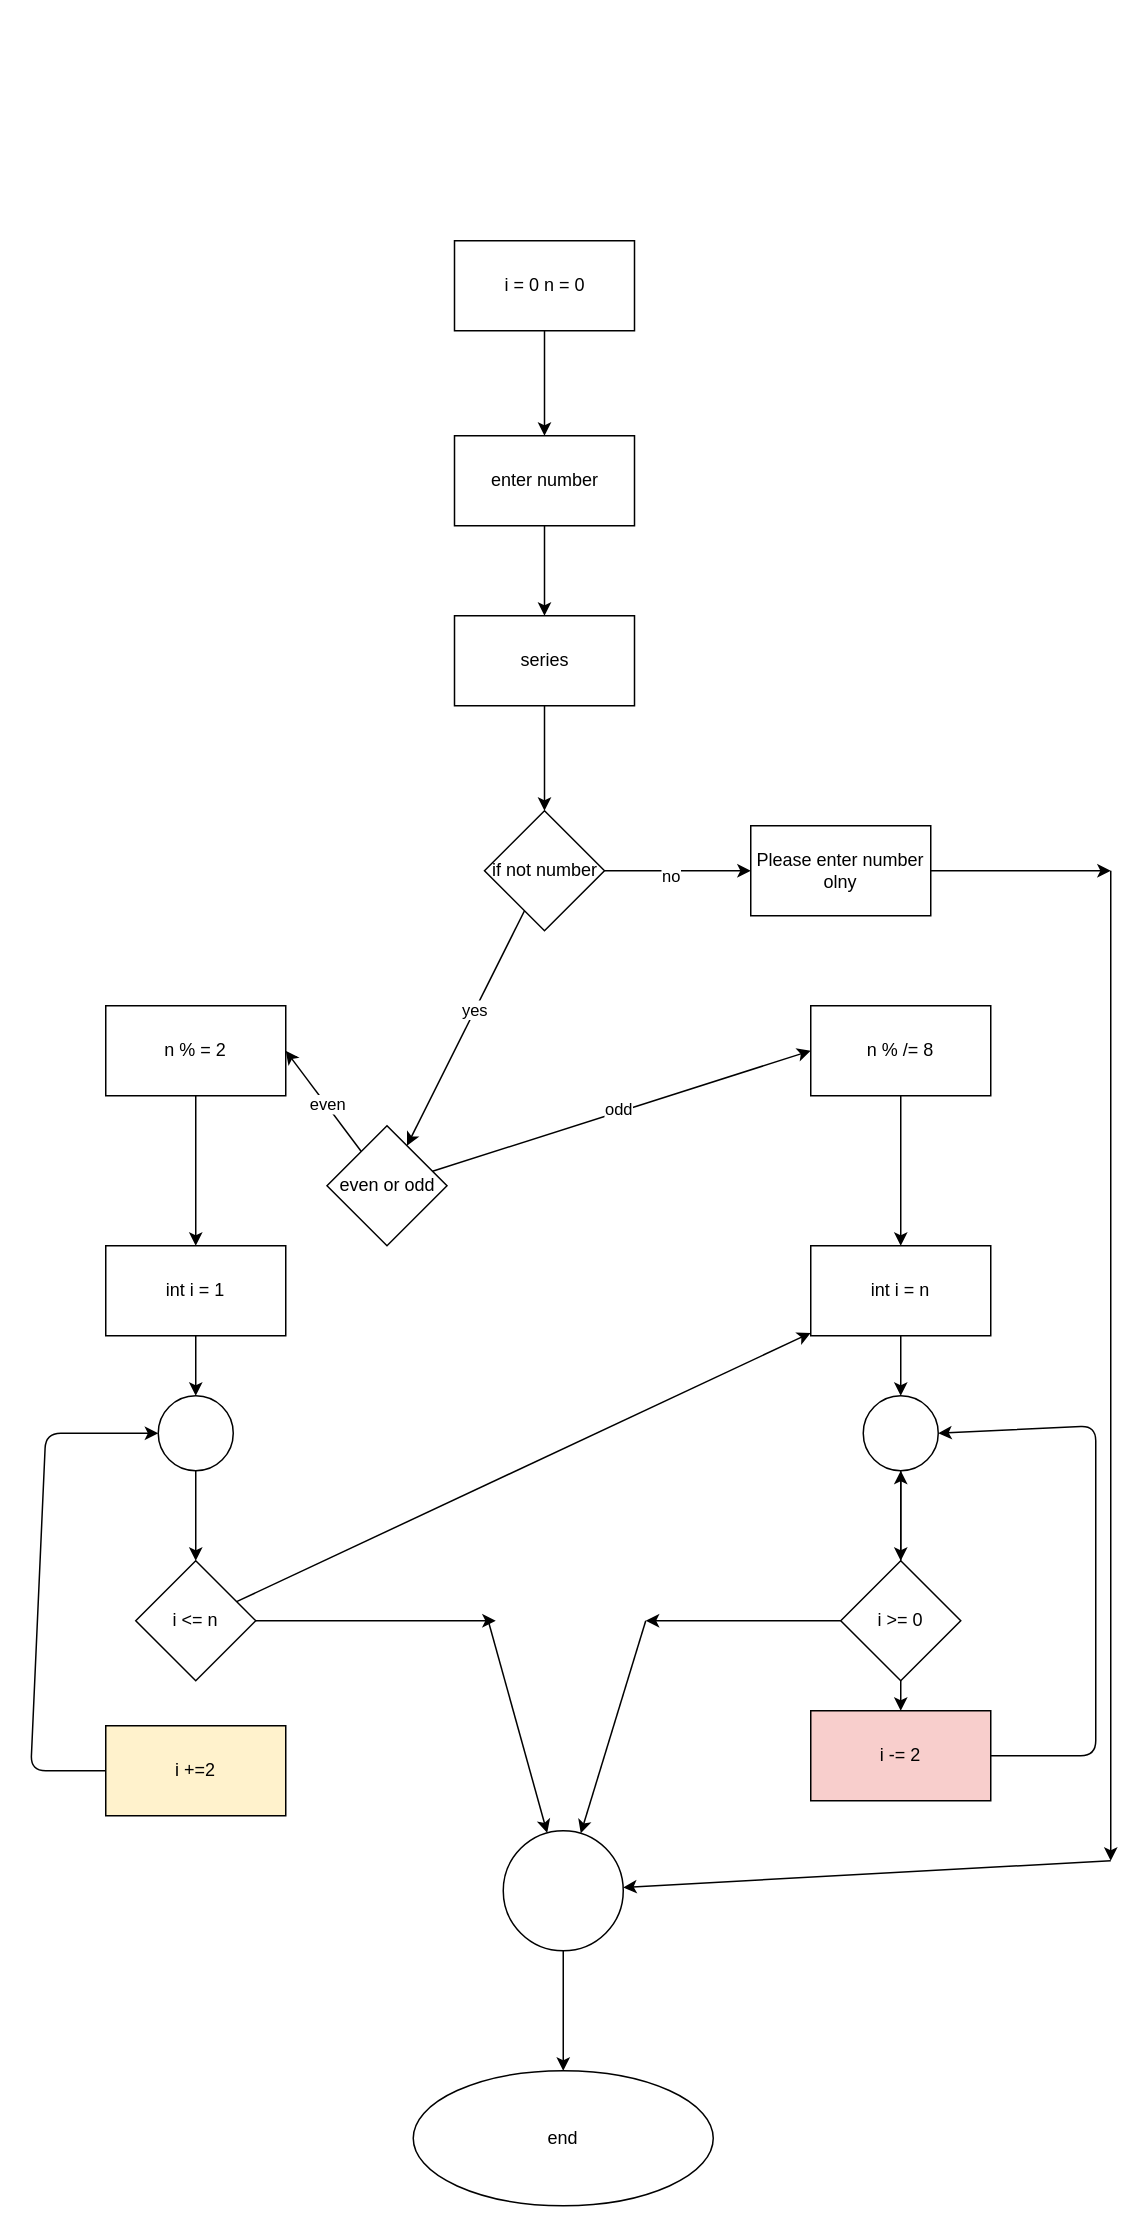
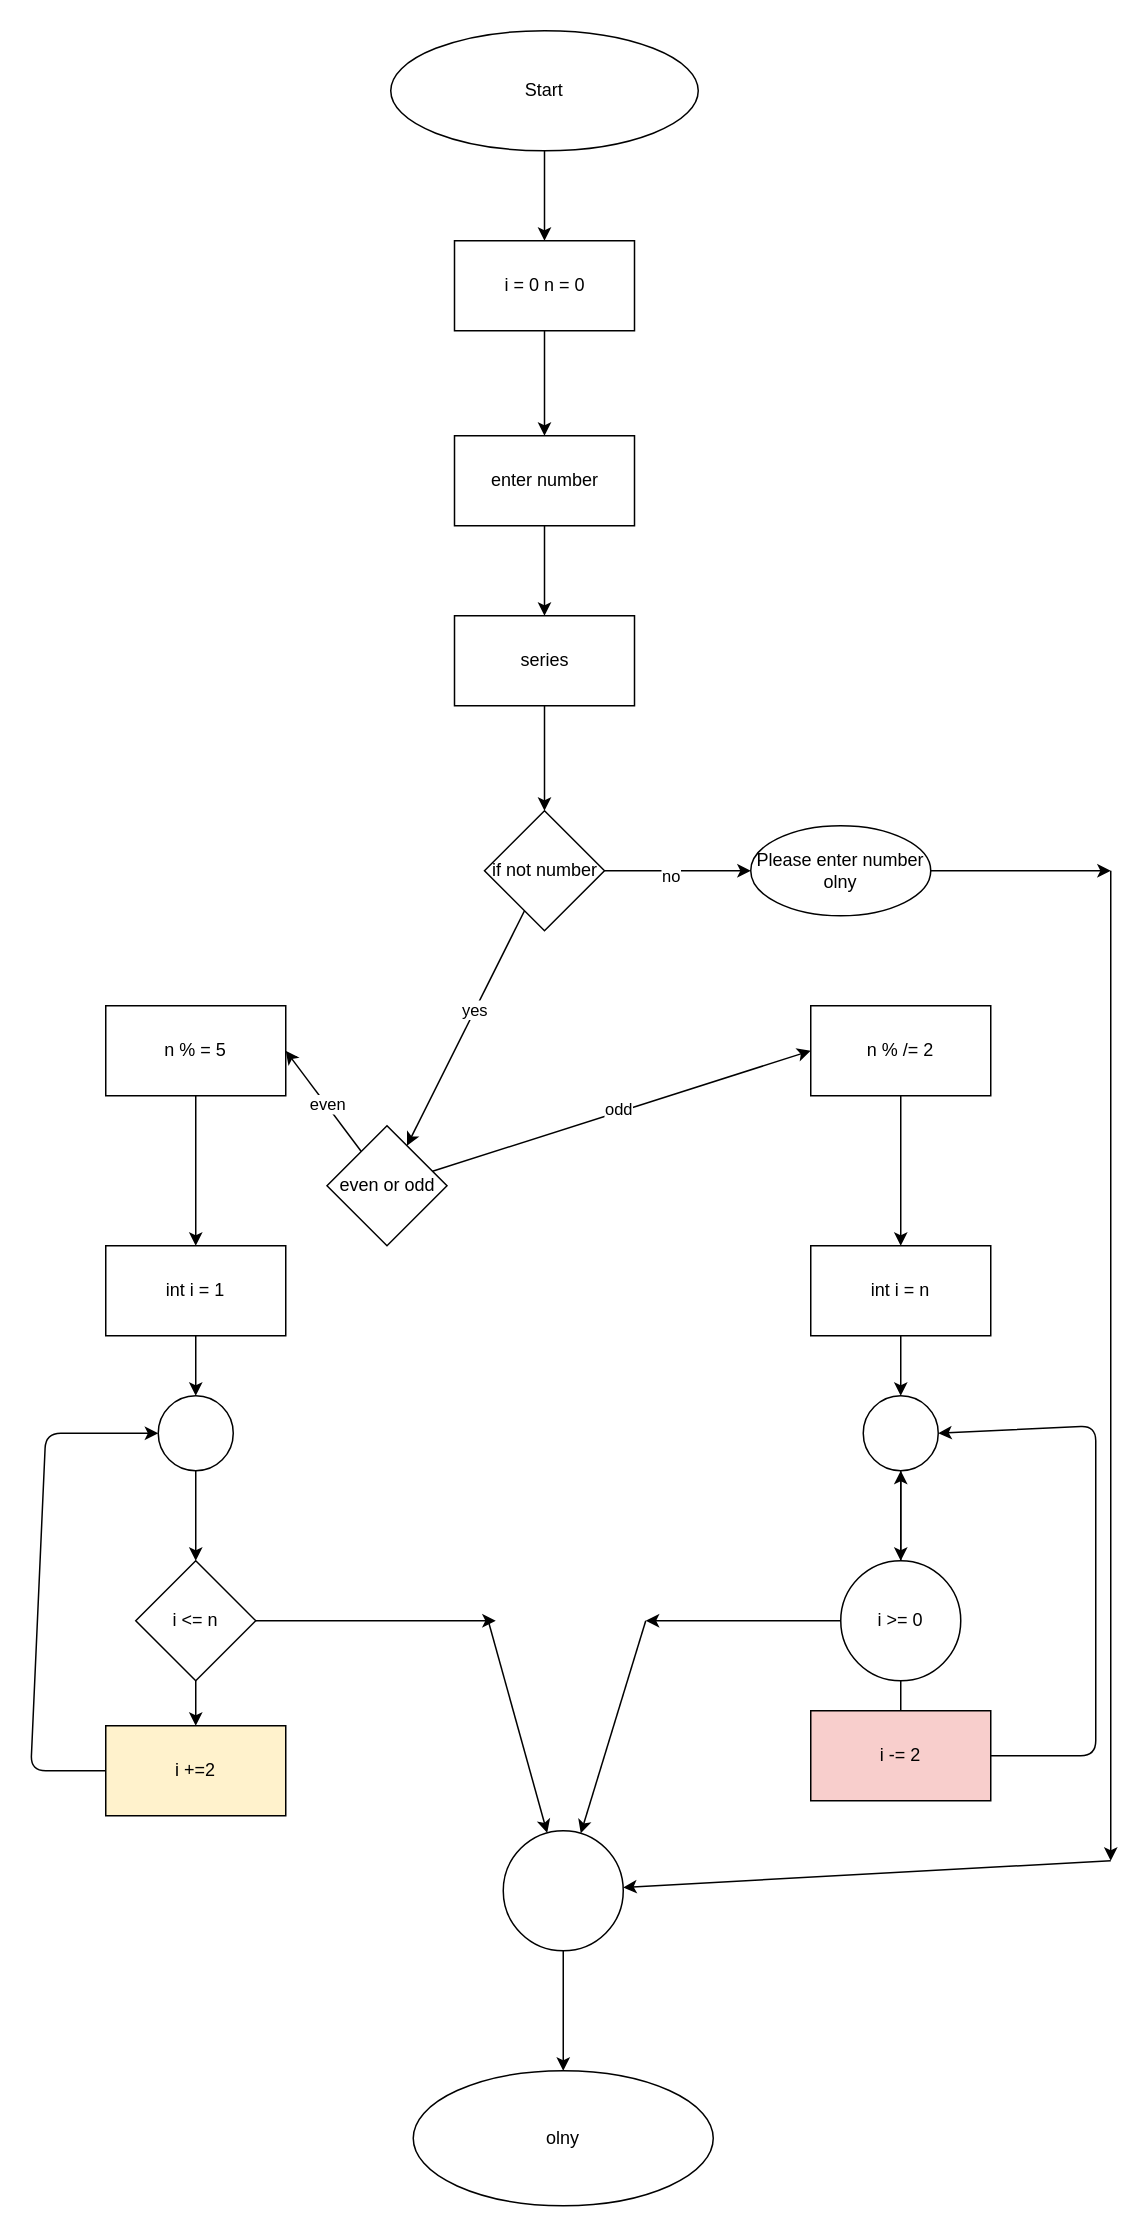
+ <mxCell id="3" value="Start" style="ellipse;whiteSpace=wrap;html=1;" vertex="1" parent="1"><mxGeometry x="260" y="20" width="205" height="80" as="geometry" /></mxCell>
+ <mxCell id="2" style="edgeStyle=none;html=1;" edge="1" parent="1" source="3" target="5"><mxGeometry relative="1" as="geometry"><mxPoint x="362.5" y="200" as="targetPoint" /></mxGeometry></mxCell>
- <mxCell id="16" value="Please enter number olny" style="rounded=0;whiteSpace=wrap;html=1;" vertex="1" parent="1"><mxGeometry x="500" y="550" width="120" height="60" as="geometry" /></mxCell>
+ <mxCell id="16" value="Please enter number olny" style="ellipse;whiteSpace=wrap;html=1;" vertex="1" parent="1"><mxGeometry x="500" y="550" width="120" height="60" as="geometry" /></mxCell>
- <mxCell id="23" value="n % = 2" style="rounded=0;whiteSpace=wrap;html=1;" vertex="1" parent="1"><mxGeometry x="70" y="670" width="120" height="60" as="geometry" /></mxCell>
+ <mxCell id="23" value="n % = 5" style="rounded=0;whiteSpace=wrap;html=1;" vertex="1" parent="1"><mxGeometry x="70" y="670" width="120" height="60" as="geometry" /></mxCell>
- <mxCell id="36" value="n % /= 8" style="rounded=0;whiteSpace=wrap;html=1;" vertex="1" parent="1"><mxGeometry x="540" y="670" width="120" height="60" as="geometry" /></mxCell>
+ <mxCell id="36" value="n % /= 2" style="rounded=0;whiteSpace=wrap;html=1;" vertex="1" parent="1"><mxGeometry x="540" y="670" width="120" height="60" as="geometry" /></mxCell>
- <mxCell id="28" style="edgeStyle=none;html=1;" edge="1" parent="1" source="30" target="38"><mxGeometry relative="1" as="geometry"><mxPoint x="130" y="1180" as="targetPoint" /></mxGeometry></mxCell>
+ <mxCell id="28" style="edgeStyle=none;html=1;" edge="1" parent="1" source="30" target="32"><mxGeometry relative="1" as="geometry"><mxPoint x="130" y="1180" as="targetPoint" /></mxGeometry></mxCell>
- <mxCell id="46" value="i &amp;gt;= 0" style="rhombus;whiteSpace=wrap;html=1;" vertex="1" parent="1"><mxGeometry x="560" y="1040" width="80" height="80" as="geometry" /></mxCell>
+ <mxCell id="46" value="i &amp;gt;= 0" style="ellipse;whiteSpace=wrap;html=1;" vertex="1" parent="1"><mxGeometry x="560" y="1040" width="80" height="80" as="geometry" /></mxCell>
- <mxCell id="44" style="edgeStyle=none;html=1;" edge="1" parent="1" source="46" target="48"><mxGeometry relative="1" as="geometry"><mxPoint x="600" y="1170" as="targetPoint" /></mxGeometry></mxCell>
+ <mxCell id="44" style="edgeStyle=none;html=1;endArrow=none;" edge="1" parent="1" source="46" target="48"><mxGeometry relative="1" as="geometry"><mxPoint x="600" y="1170" as="targetPoint" /></mxGeometry></mxCell>
- <mxCell id="51" value="end" style="ellipse;whiteSpace=wrap;html=1;" vertex="1" parent="1"><mxGeometry x="275" y="1380" width="200" height="90" as="geometry" /></mxCell>
+ <mxCell id="51" value="olny" style="ellipse;whiteSpace=wrap;html=1;" vertex="1" parent="1"><mxGeometry x="275" y="1380" width="200" height="90" as="geometry" /></mxCell>
